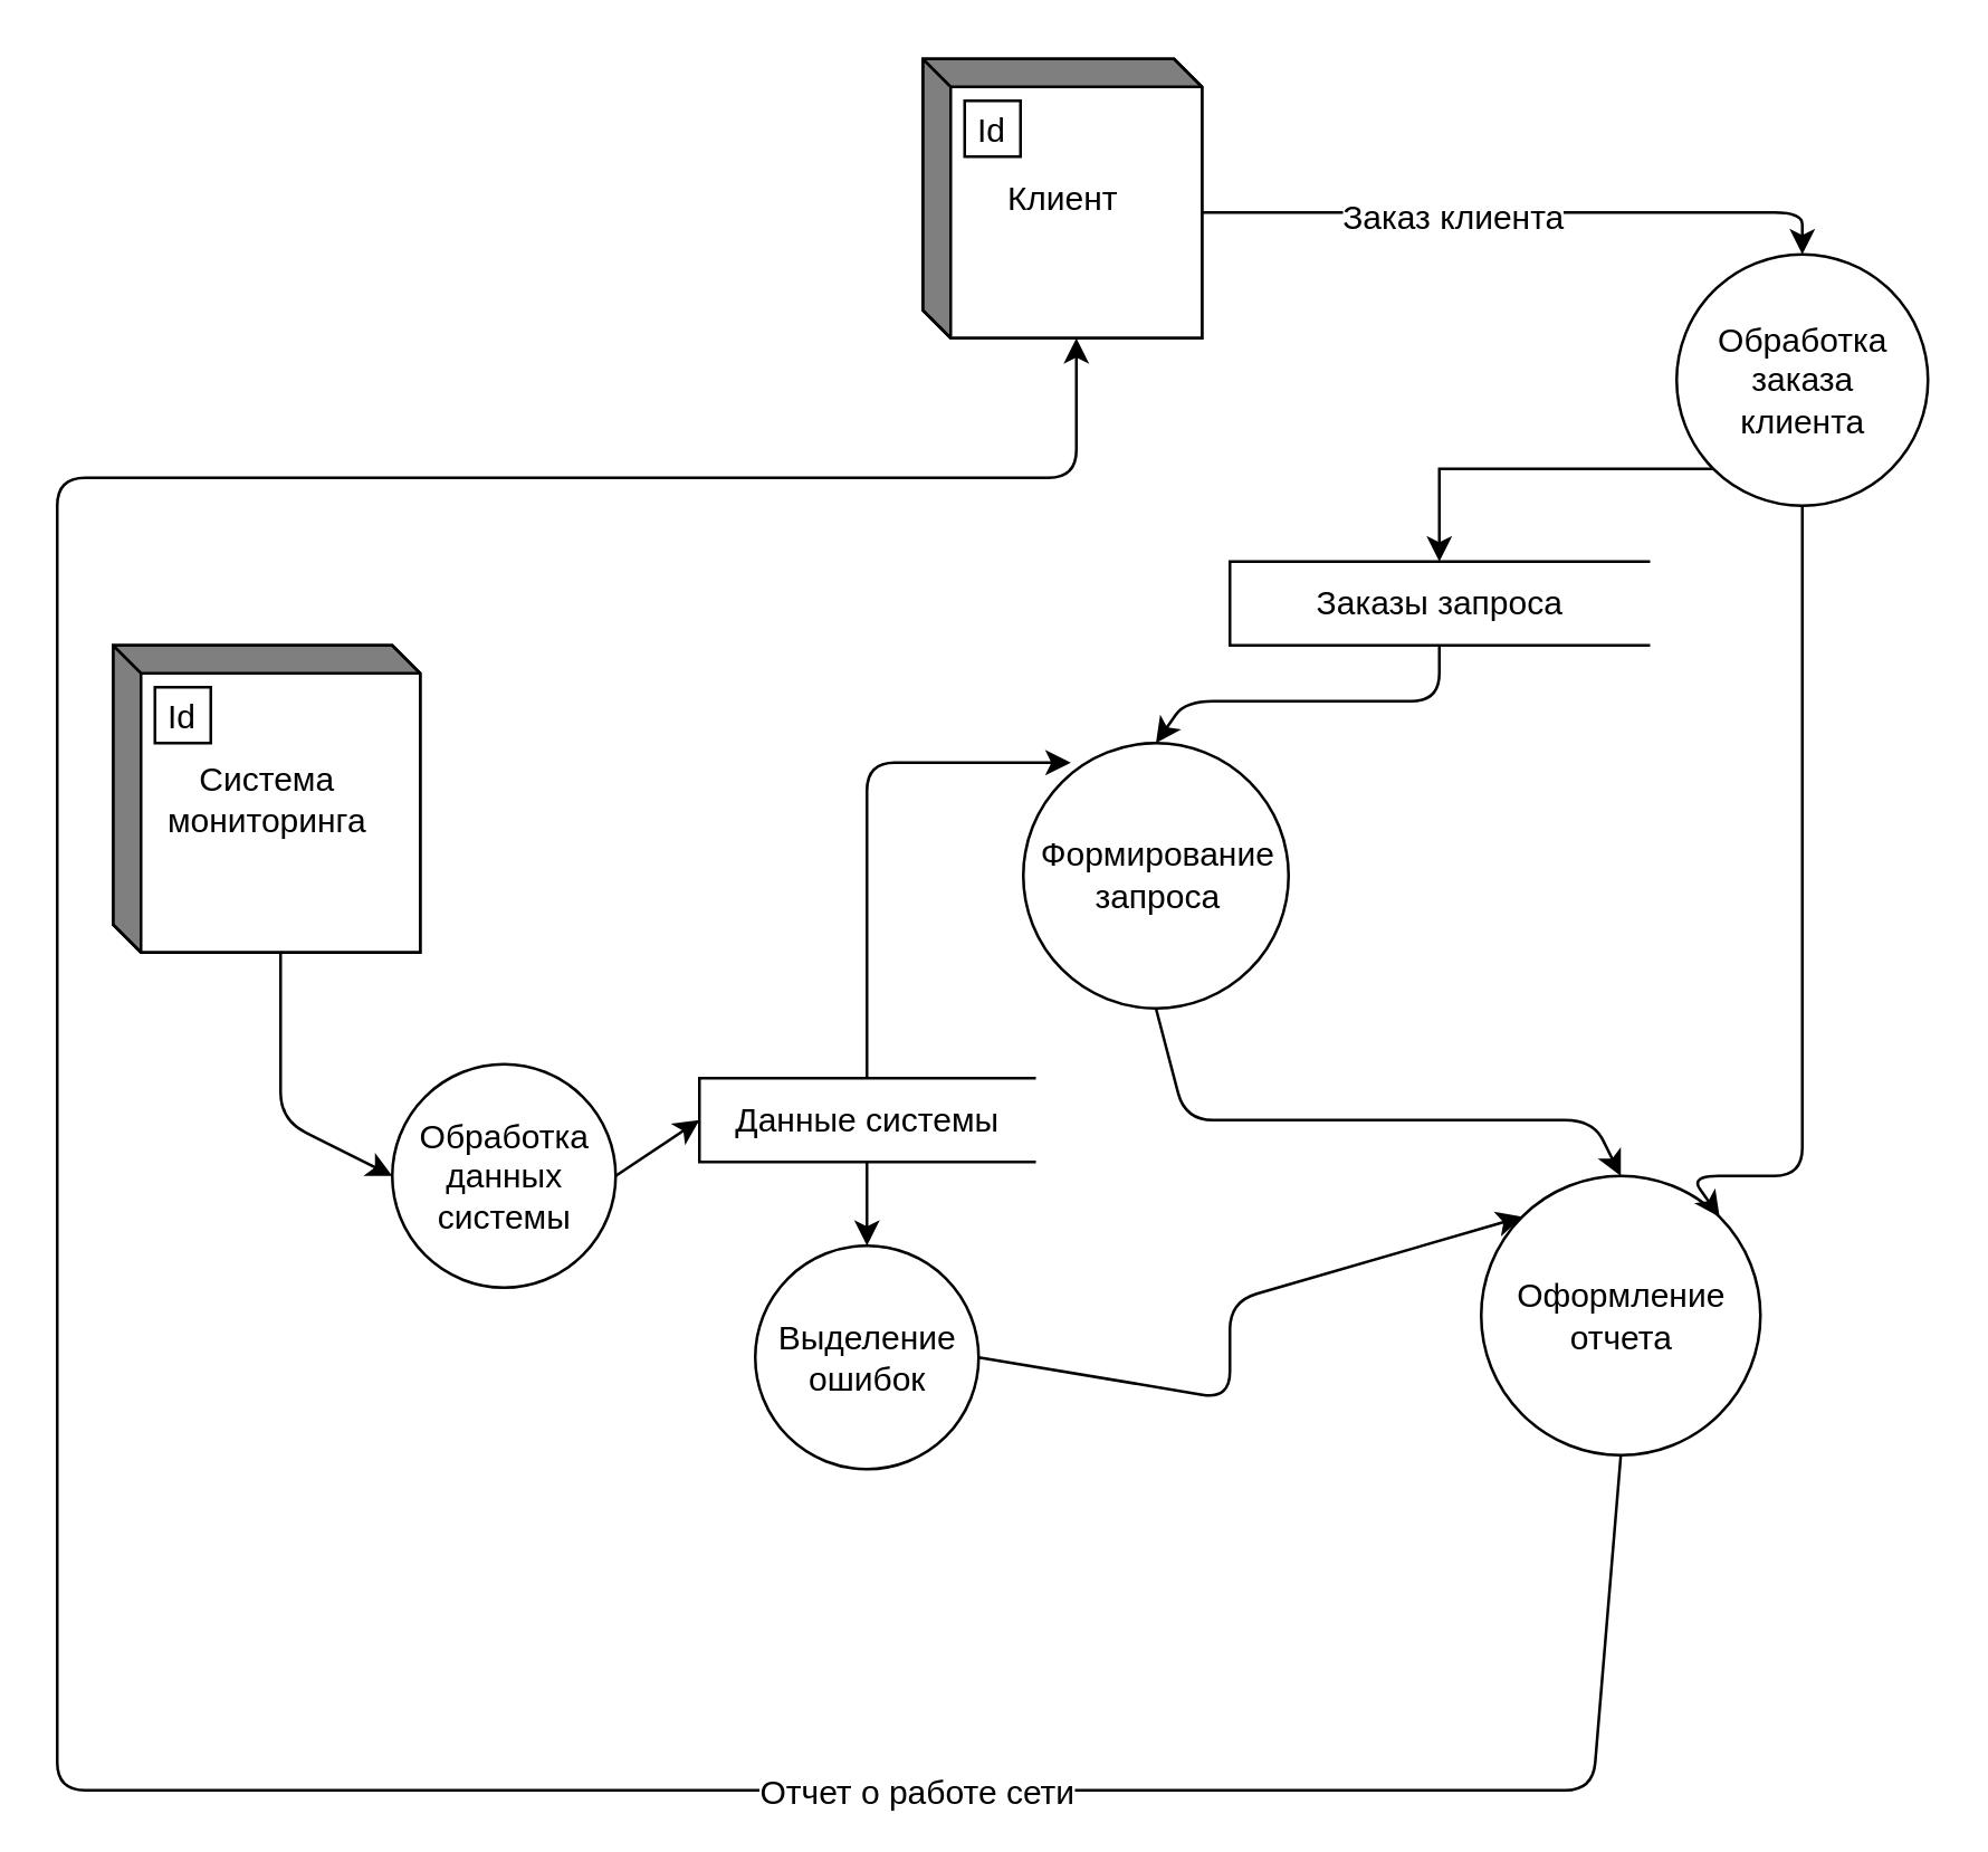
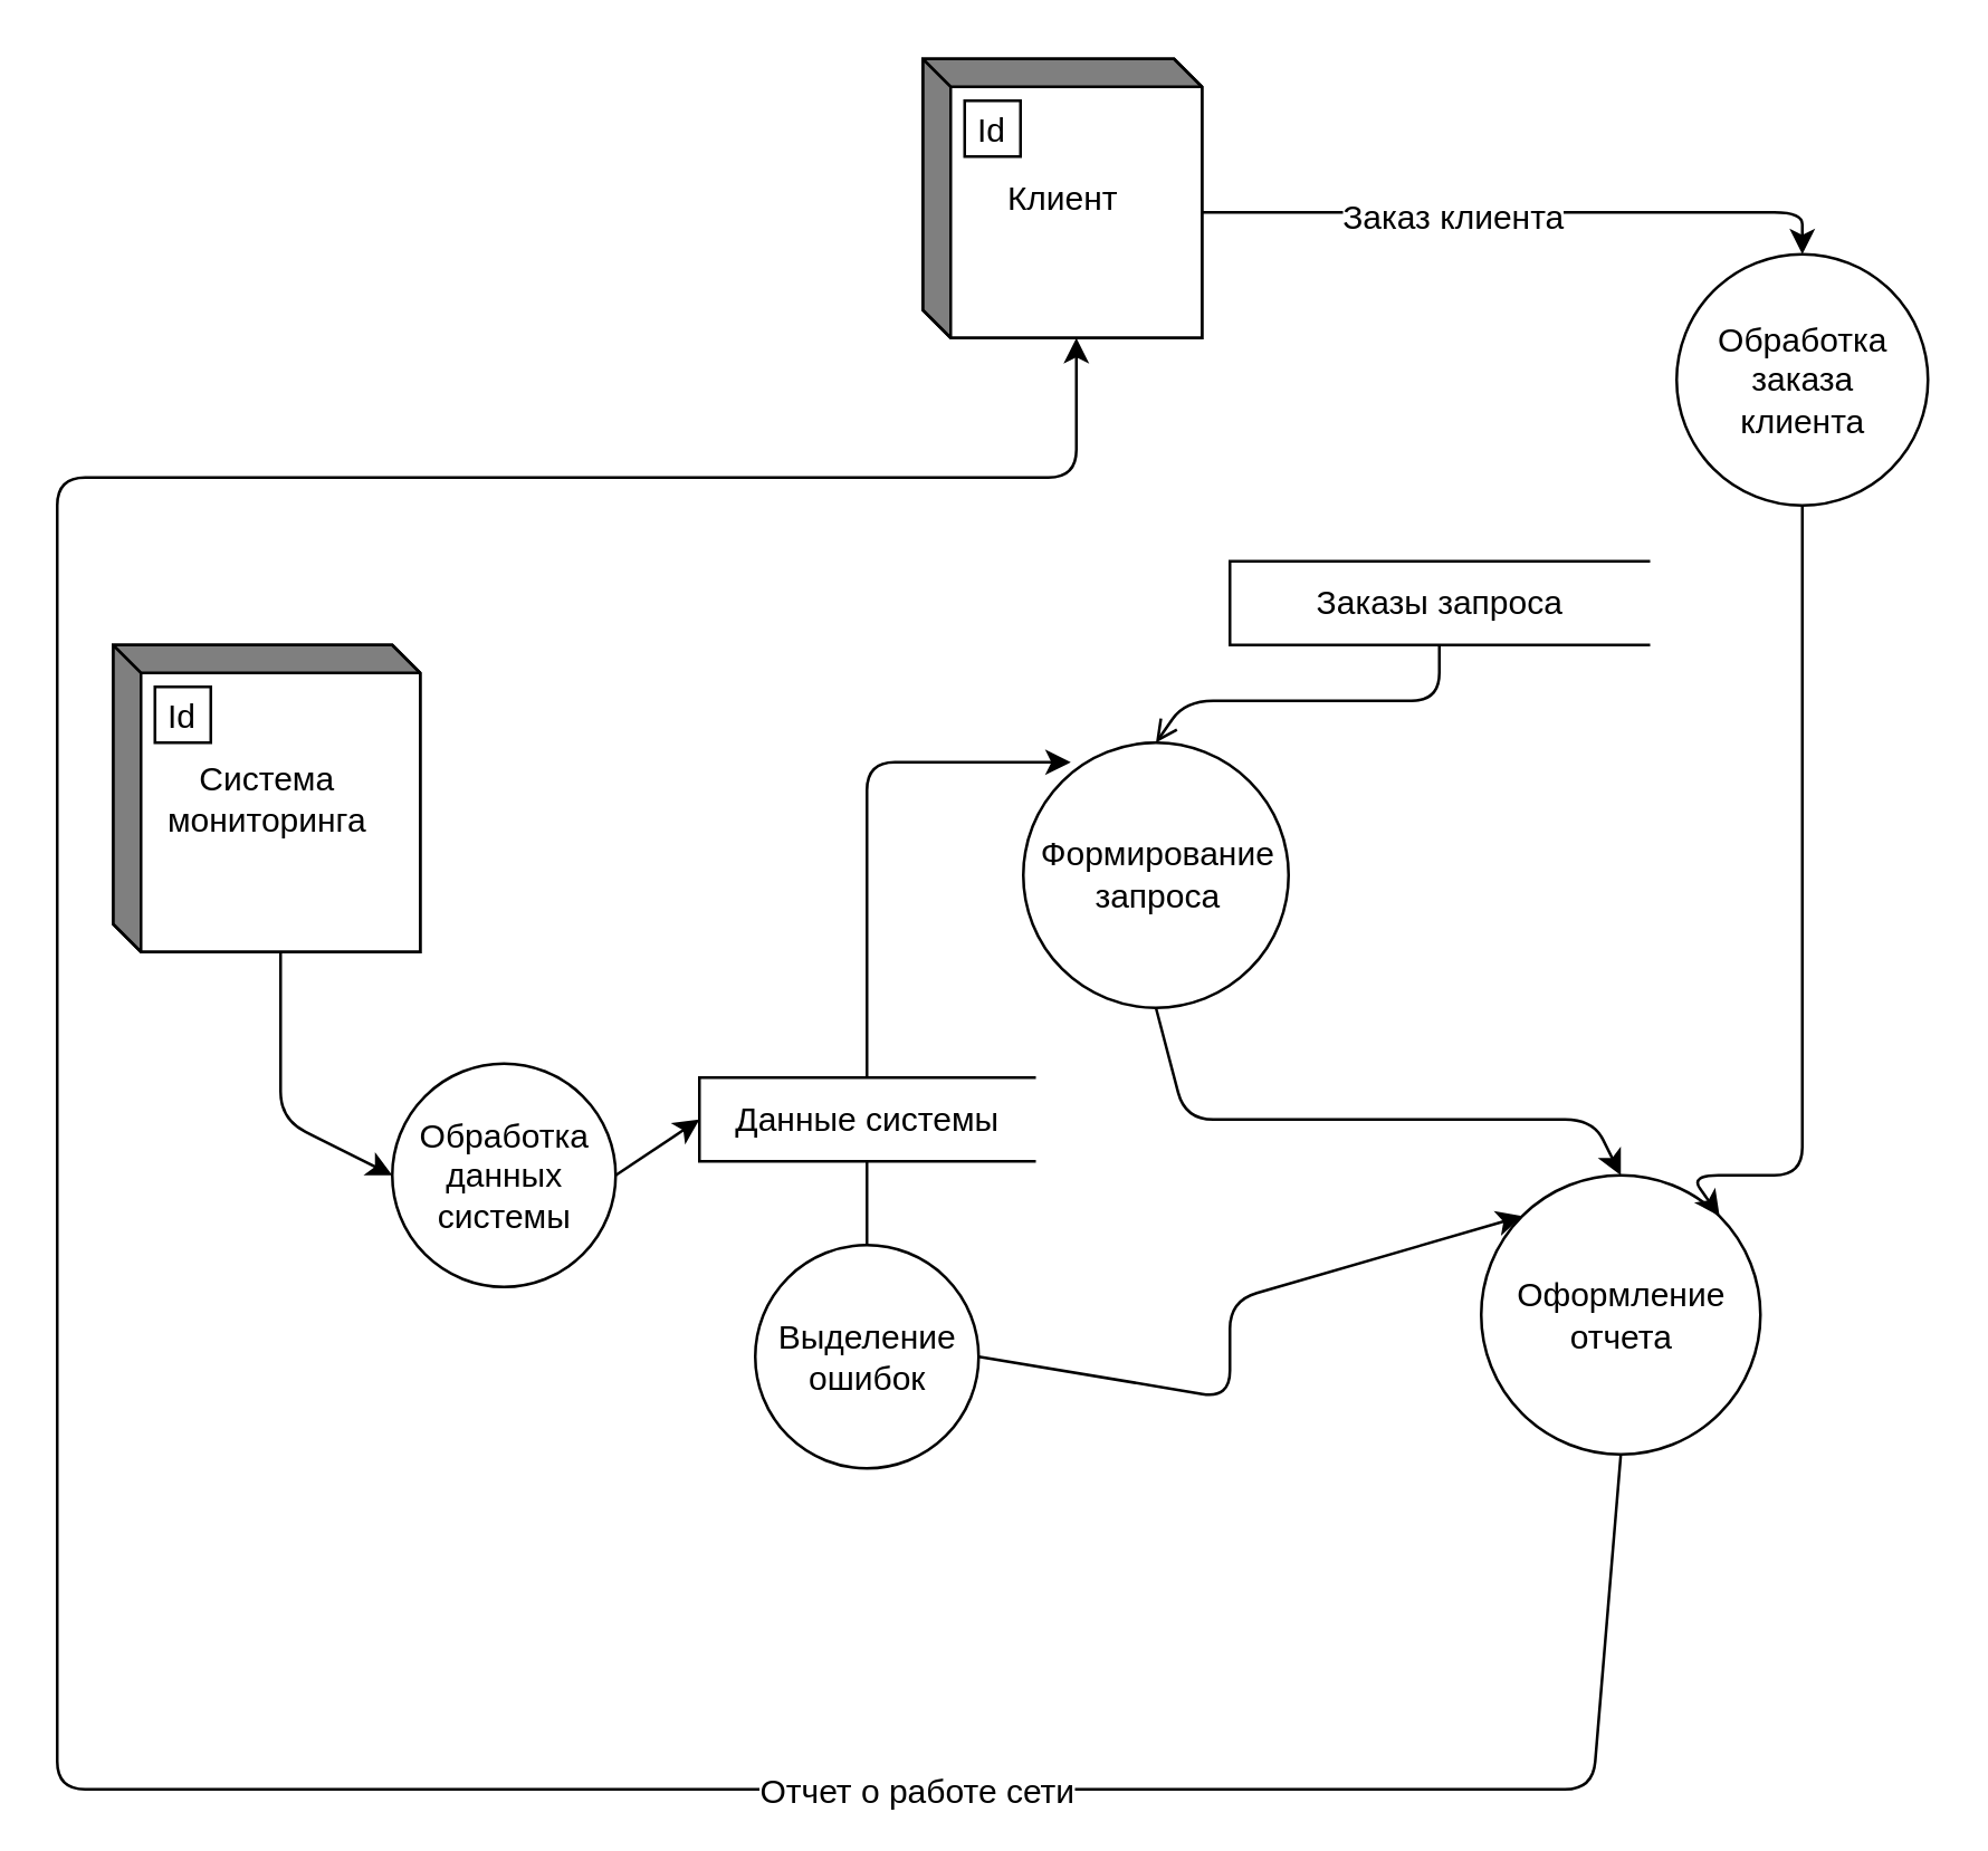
- <mxCell id="2" style="edgeStyle=orthogonalEdgeStyle;rounded=0;orthogonalLoop=1;jettySize=auto;html=1;exitX=0;exitY=1;exitDx=0;exitDy=0;entryX=0.5;entryY=0;entryDx=0;entryDy=0;" edge="1" parent="1" source="3" target="10"><mxGeometry relative="1" as="geometry"><Array as="points"><mxPoint x="515" y="167.5" /></Array></mxGeometry></mxCell>
- <mxCell id="21" value="" style="endArrow=classic;html=1;entryX=0.5;entryY=0;entryDx=0;entryDy=0;exitX=0.5;exitY=1;exitDx=0;exitDy=0;" edge="1" parent="1" source="10" target="20"><mxGeometry width="50" height="50" relative="1" as="geometry"><mxPoint x="30" y="620.5" as="sourcePoint" /><mxPoint x="90" y="570.5" as="targetPoint" /><Array as="points"><mxPoint x="515" y="250.5" /><mxPoint x="424" y="250.5" /></Array></mxGeometry></mxCell>
+ <mxCell id="21" value="" style="endArrow=open;html=1;entryX=0.5;entryY=0;entryDx=0;entryDy=0;exitX=0.5;exitY=1;exitDx=0;exitDy=0;" edge="1" parent="1" source="10" target="20"><mxGeometry width="50" height="50" relative="1" as="geometry"><mxPoint x="30" y="620.5" as="sourcePoint" /><mxPoint x="90" y="570.5" as="targetPoint" /><Array as="points"><mxPoint x="515" y="250.5" /><mxPoint x="424" y="250.5" /></Array></mxGeometry></mxCell>
- <mxCell id="13" value="" style="endArrow=classic;html=1;entryX=0.5;entryY=0;entryDx=0;entryDy=0;exitX=0.5;exitY=1;exitDx=0;exitDy=0;" edge="1" parent="1" source="11" target="18"><mxGeometry width="50" height="50" relative="1" as="geometry"><mxPoint x="290" y="610.5" as="sourcePoint" /><mxPoint x="340" y="560.5" as="targetPoint" /></mxGeometry></mxCell>
+ <mxCell id="13" value="" style="endArrow=none;html=1;entryX=0.5;entryY=0;entryDx=0;entryDy=0;exitX=0.5;exitY=1;exitDx=0;exitDy=0;" edge="1" parent="1" source="11" target="18"><mxGeometry width="50" height="50" relative="1" as="geometry"><mxPoint x="290" y="610.5" as="sourcePoint" /><mxPoint x="340" y="560.5" as="targetPoint" /></mxGeometry></mxCell>
